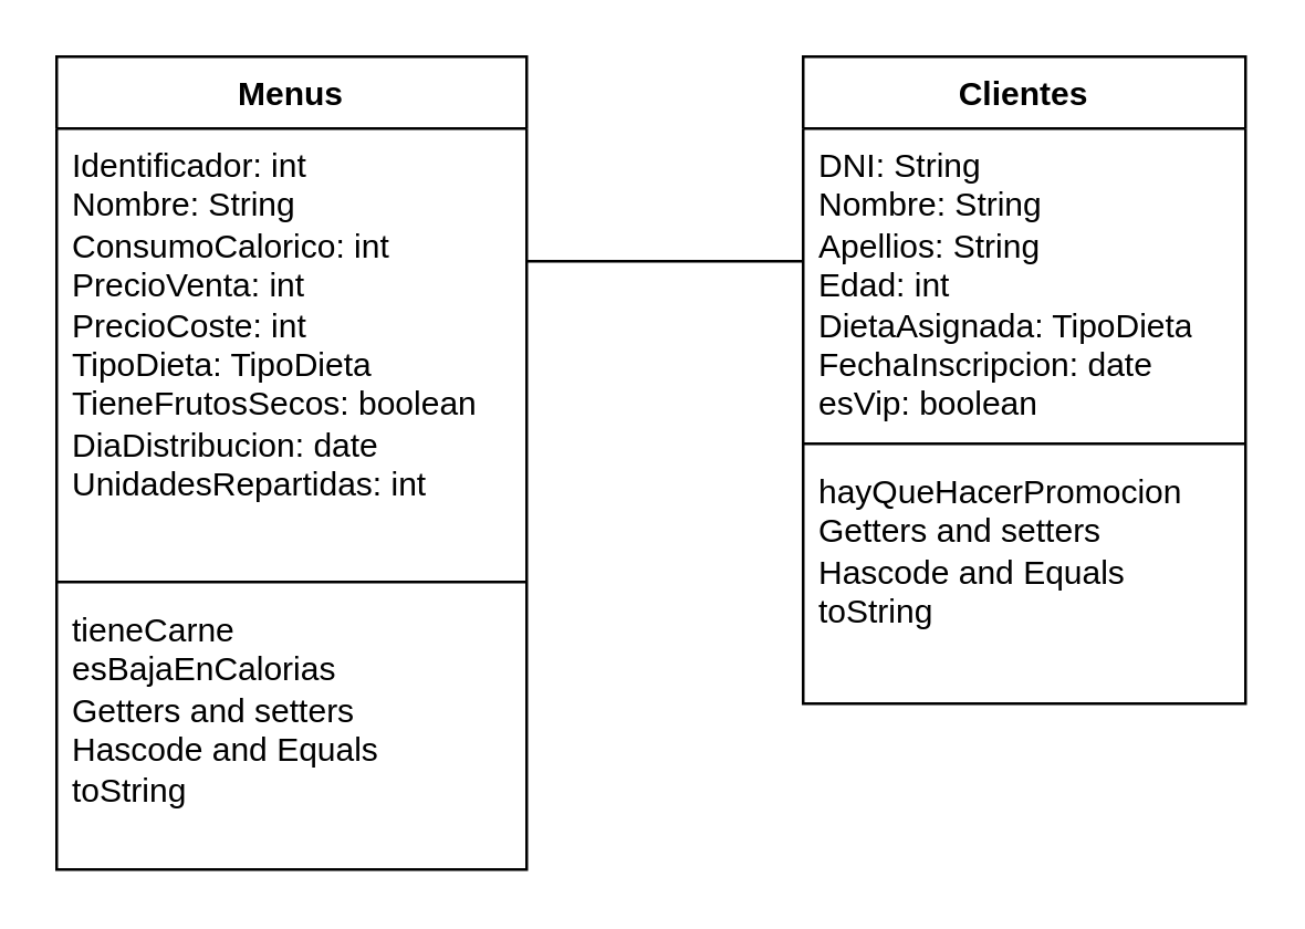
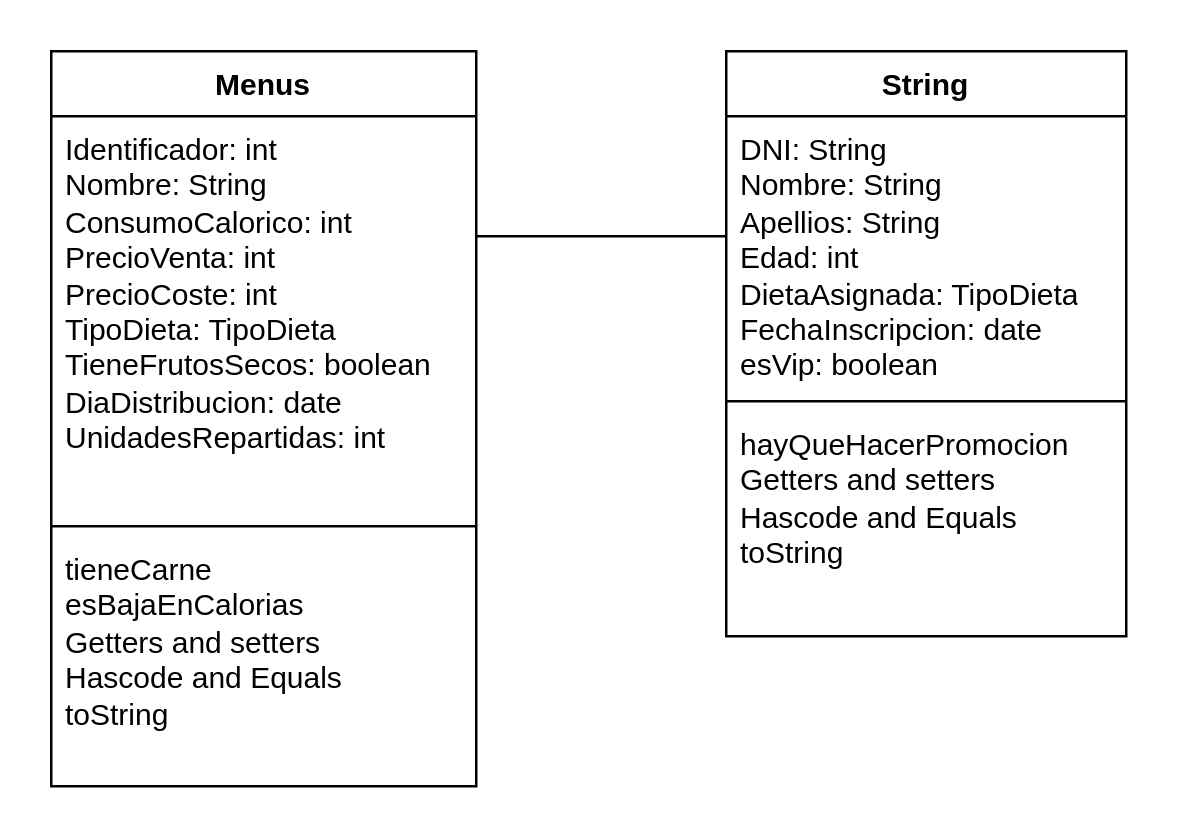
- <mxCell id="6" value="Clientes" style="swimlane;fontStyle=1;align=center;verticalAlign=top;childLayout=stackLayout;horizontal=1;startSize=26;horizontalStack=0;resizeParent=1;resizeParentMax=0;resizeLast=0;collapsible=1;marginBottom=0;whiteSpace=wrap;html=1;autosize=1;" vertex="1" parent="1"><mxGeometry x="290" y="20" width="160" height="234" as="geometry" /></mxCell>
+ <mxCell id="6" value="String" style="swimlane;fontStyle=1;align=center;verticalAlign=top;childLayout=stackLayout;horizontal=1;startSize=26;horizontalStack=0;resizeParent=1;resizeParentMax=0;resizeLast=0;collapsible=1;marginBottom=0;whiteSpace=wrap;html=1;autosize=1;" vertex="1" parent="1"><mxGeometry x="290" y="20" width="160" height="234" as="geometry" /></mxCell>
